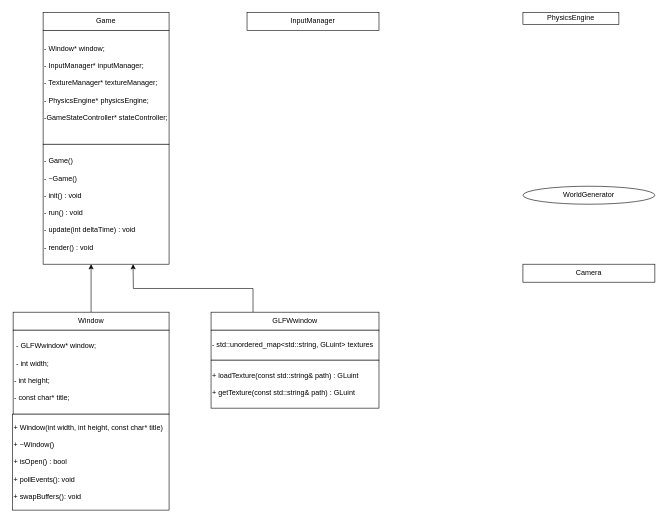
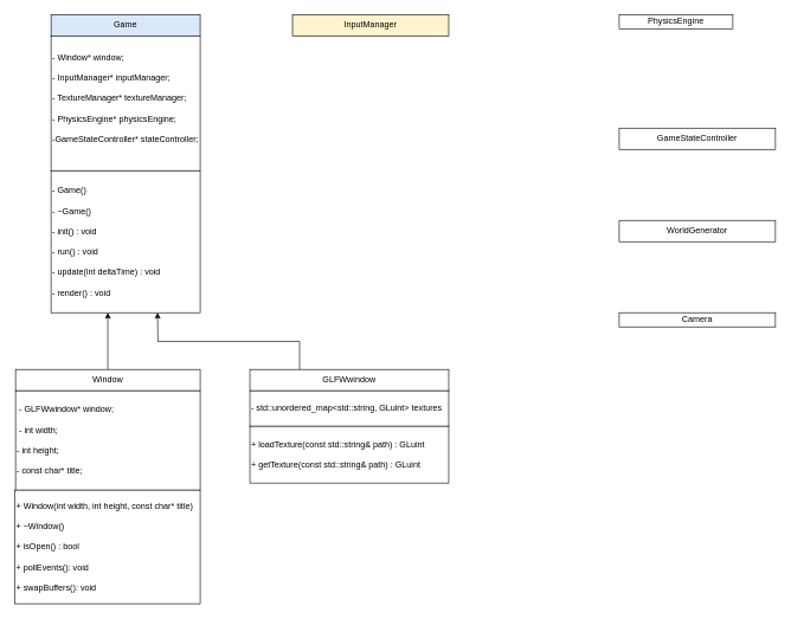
- <mxCell id="2" value="Game" style="rounded=0;whiteSpace=wrap;html=1;" vertex="1" parent="1"><mxGeometry x="71" y="20" width="210" height="30" as="geometry" /></mxCell>
+ <mxCell id="2" value="Game" style="rounded=0;whiteSpace=wrap;html=1;fillColor=#dae8fc;" vertex="1" parent="1"><mxGeometry x="71" y="20" width="210" height="30" as="geometry" /></mxCell>
- <mxCell id="11" value="InputManager" style="rounded=0;whiteSpace=wrap;html=1;" vertex="1" parent="1"><mxGeometry x="411" y="20" width="220" height="30" as="geometry" /></mxCell>
+ <mxCell id="11" value="InputManager" style="rounded=0;whiteSpace=wrap;html=1;fillColor=#fff2cc;" vertex="1" parent="1"><mxGeometry x="411" y="20" width="220" height="30" as="geometry" /></mxCell>
+ <mxCell id="13" value="GameStateController" style="rounded=0;whiteSpace=wrap;html=1;" vertex="1" parent="1"><mxGeometry x="871" y="180" width="220" height="30" as="geometry" /></mxCell>
- <mxCell id="14" value="WorldGenerator" style="ellipse;whiteSpace=wrap;html=1;" vertex="1" parent="1"><mxGeometry x="871" y="310" width="220" height="30" as="geometry" /></mxCell>
+ <mxCell id="14" value="WorldGenerator" style="rounded=0;whiteSpace=wrap;html=1;" vertex="1" parent="1"><mxGeometry x="871" y="310" width="220" height="30" as="geometry" /></mxCell>
- <mxCell id="15" value="Camera" style="rounded=0;whiteSpace=wrap;html=1;" vertex="1" parent="1"><mxGeometry x="871" y="440" width="220" height="30" as="geometry" /></mxCell>
+ <mxCell id="15" value="Camera" style="rounded=0;whiteSpace=wrap;html=1;" vertex="1" parent="1"><mxGeometry x="871" y="440" width="220" height="20" as="geometry" /></mxCell>
